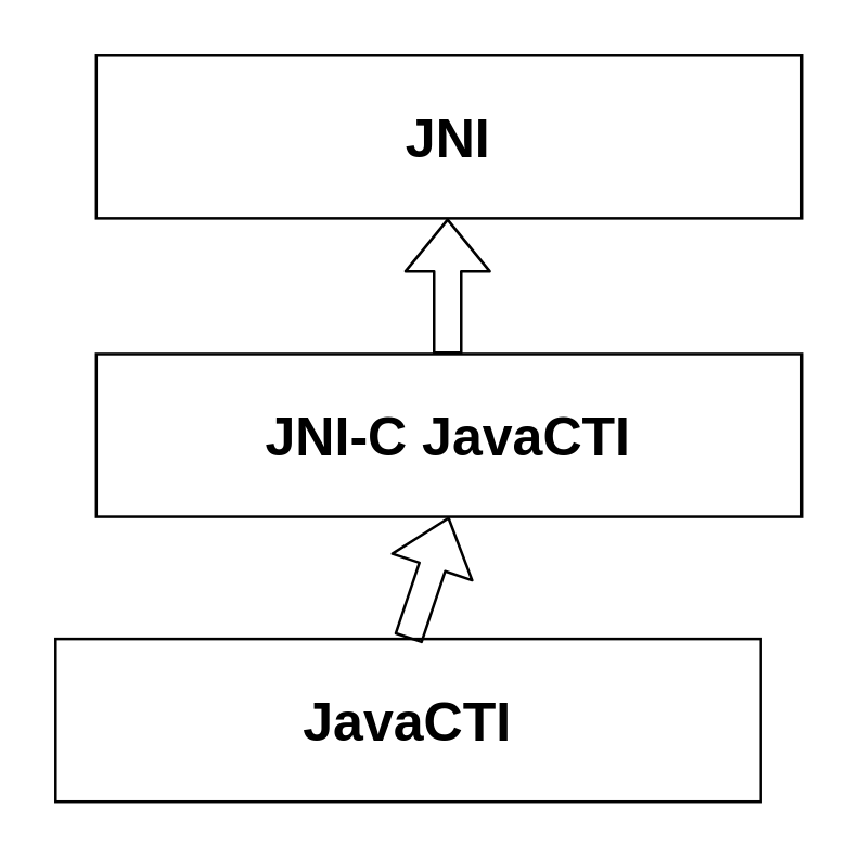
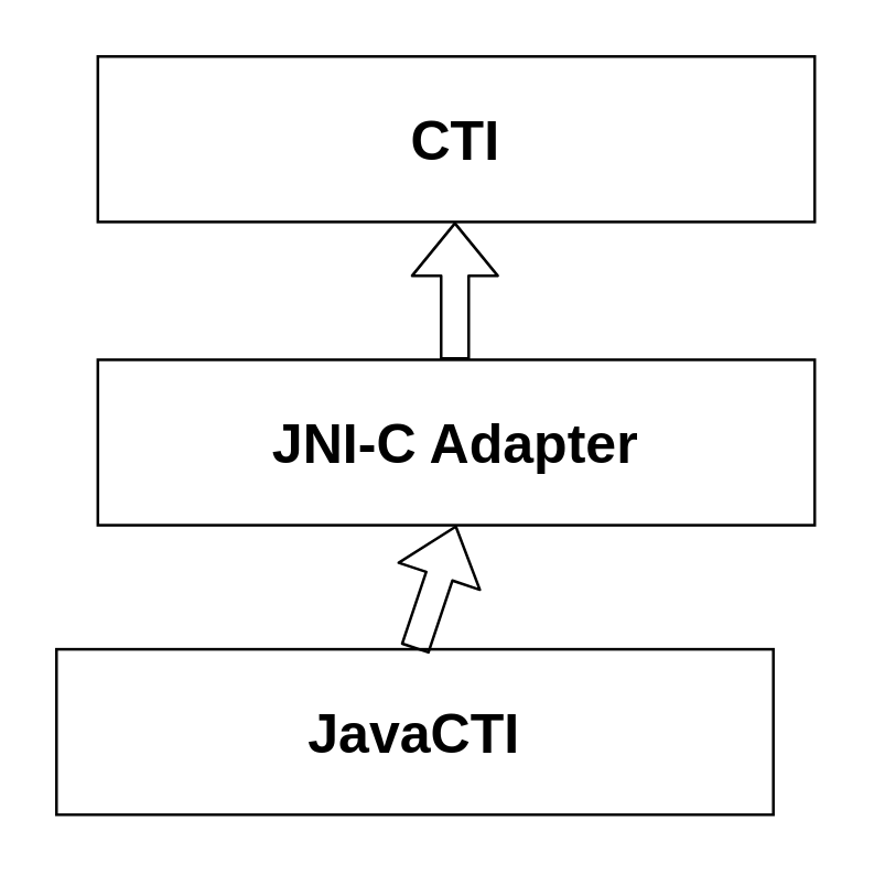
- <mxCell id="2" value="JNI" style="rounded=0;whiteSpace=wrap;html=1;fontSize=20;fontStyle=1" vertex="1" parent="1"><mxGeometry x="35" y="20" width="260" height="60" as="geometry" /></mxCell>
+ <mxCell id="2" value="CTI" style="rounded=0;whiteSpace=wrap;html=1;fontSize=20;fontStyle=1" vertex="1" parent="1"><mxGeometry x="35" y="20" width="260" height="60" as="geometry" /></mxCell>
- <mxCell id="3" value="JNI-C JavaCTI" style="rounded=0;whiteSpace=wrap;html=1;fontSize=20;fontStyle=1" vertex="1" parent="1"><mxGeometry x="35" y="130" width="260" height="60" as="geometry" /></mxCell>
+ <mxCell id="3" value="JNI-C Adapter" style="rounded=0;whiteSpace=wrap;html=1;fontSize=20;fontStyle=1" vertex="1" parent="1"><mxGeometry x="35" y="130" width="260" height="60" as="geometry" /></mxCell>
